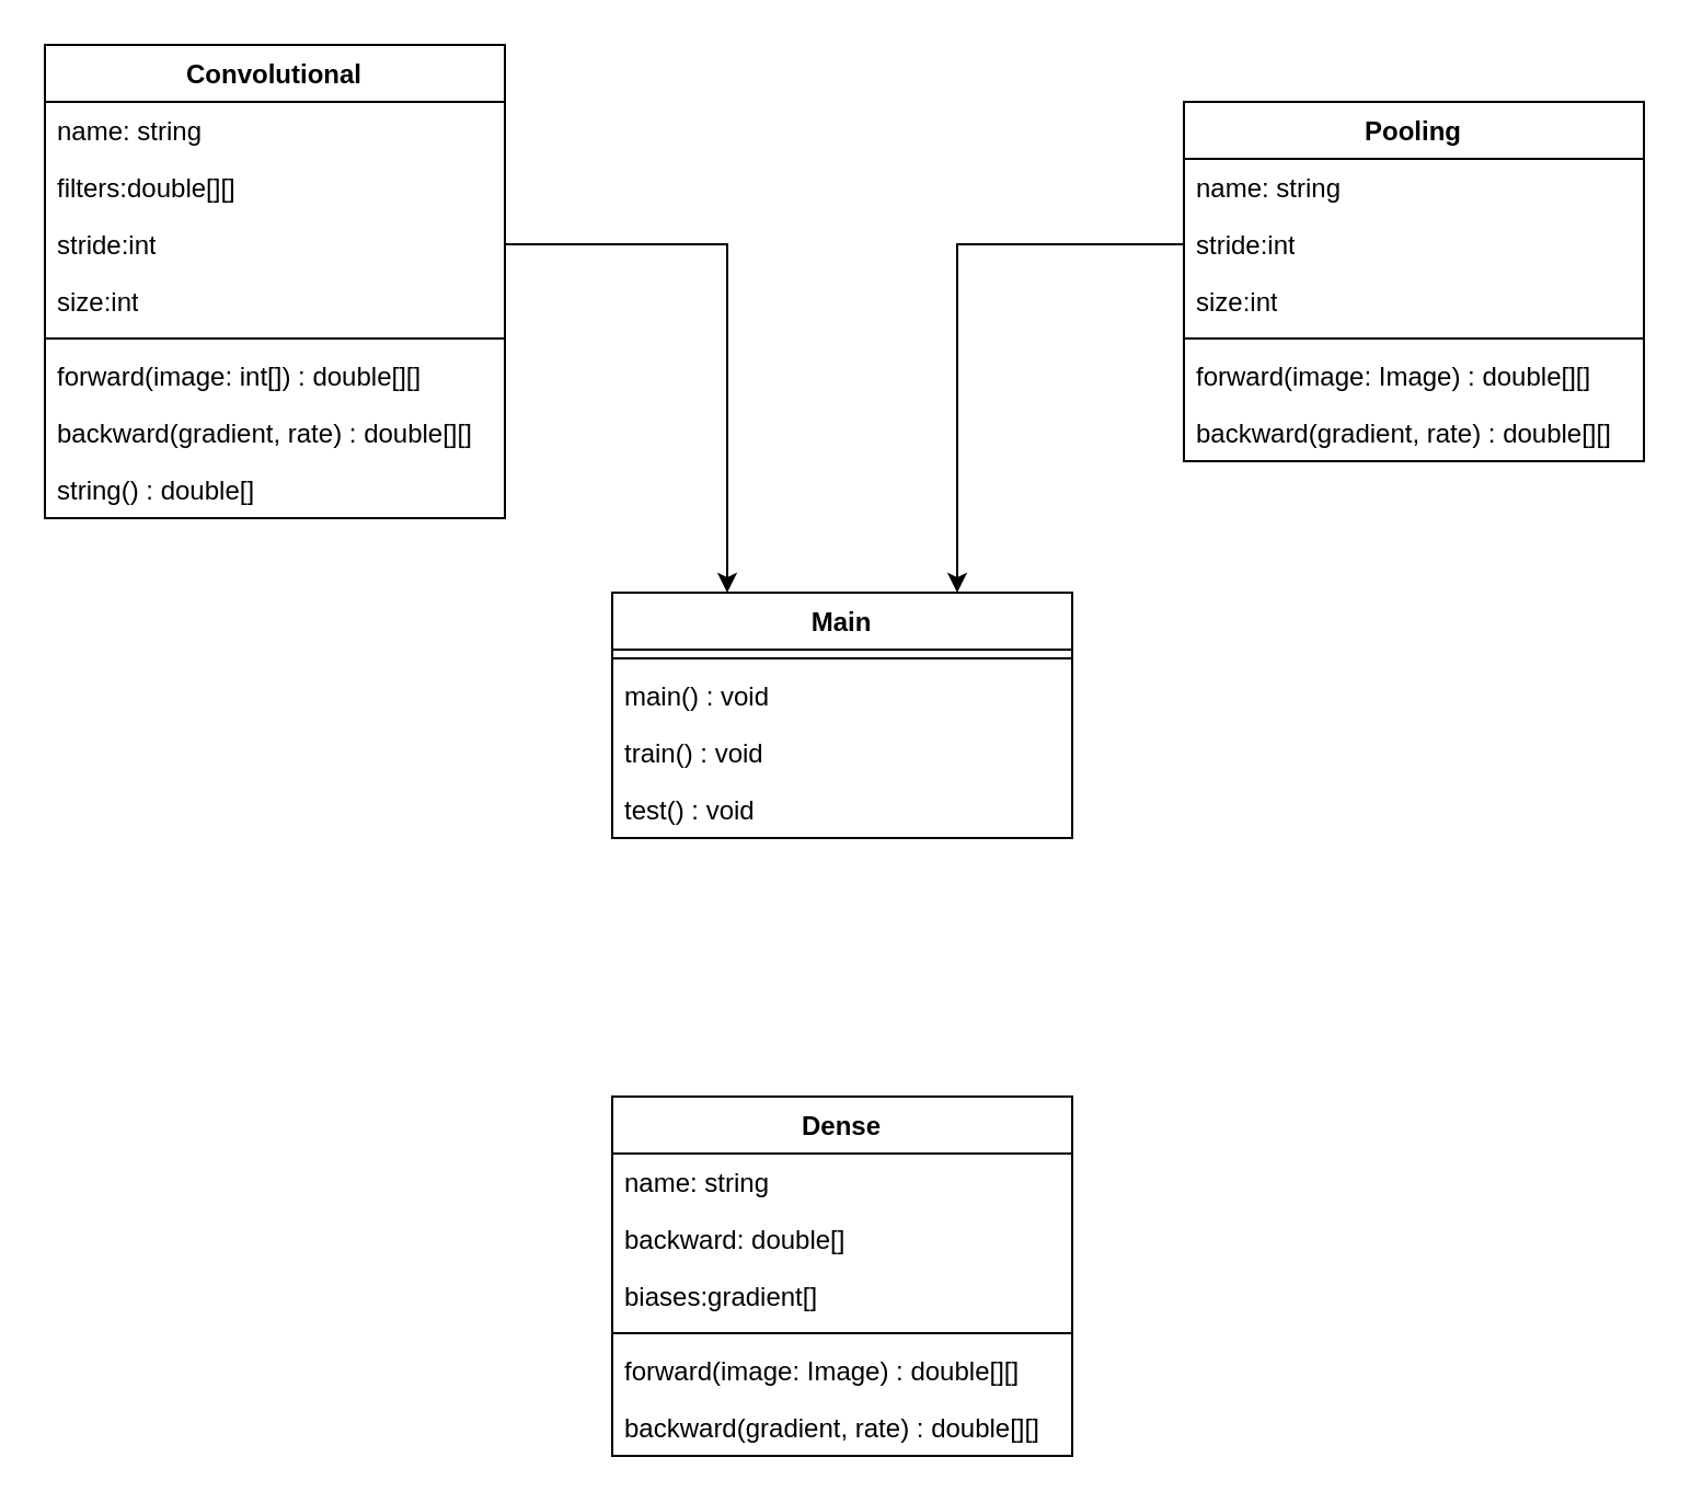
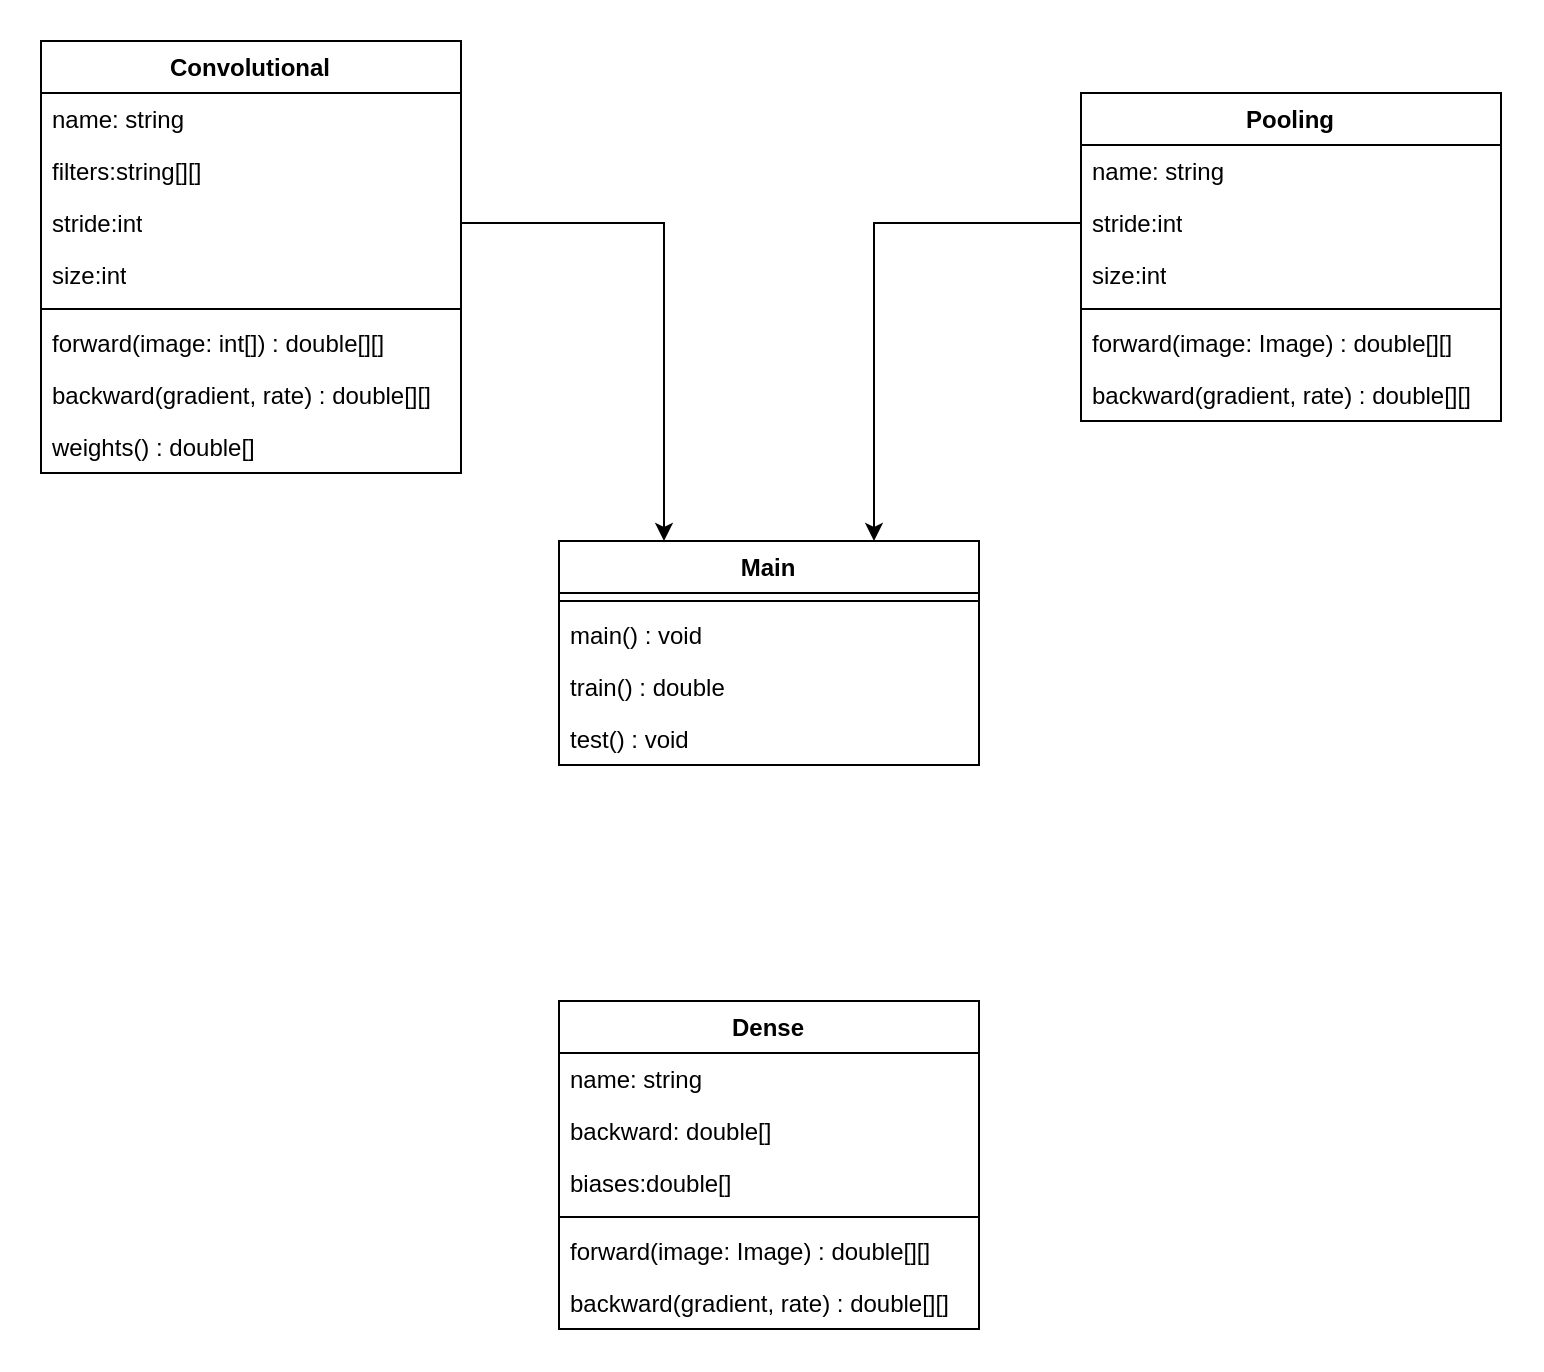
- <mxCell id="4" value="filters:double[][]" style="text;strokeColor=none;fillColor=none;align=left;verticalAlign=top;spacingLeft=4;spacingRight=4;overflow=hidden;rotatable=0;points=[[0,0.5],[1,0.5]];portConstraint=eastwest;whiteSpace=wrap;html=1;" vertex="1" parent="2"><mxGeometry y="52" width="210" height="26" as="geometry" /></mxCell>
+ <mxCell id="4" value="filters:string[][]" style="text;strokeColor=none;fillColor=none;align=left;verticalAlign=top;spacingLeft=4;spacingRight=4;overflow=hidden;rotatable=0;points=[[0,0.5],[1,0.5]];portConstraint=eastwest;whiteSpace=wrap;html=1;" vertex="1" parent="2"><mxGeometry y="52" width="210" height="26" as="geometry" /></mxCell>
- <mxCell id="10" value="string() : double[]" style="text;strokeColor=none;fillColor=none;align=left;verticalAlign=top;spacingLeft=4;spacingRight=4;overflow=hidden;rotatable=0;points=[[0,0.5],[1,0.5]];portConstraint=eastwest;whiteSpace=wrap;html=1;" vertex="1" parent="2"><mxGeometry y="190" width="210" height="26" as="geometry" /></mxCell>
+ <mxCell id="10" value="weights() : double[]" style="text;strokeColor=none;fillColor=none;align=left;verticalAlign=top;spacingLeft=4;spacingRight=4;overflow=hidden;rotatable=0;points=[[0,0.5],[1,0.5]];portConstraint=eastwest;whiteSpace=wrap;html=1;" vertex="1" parent="2"><mxGeometry y="190" width="210" height="26" as="geometry" /></mxCell>
- <mxCell id="21" value="train() : void" style="text;strokeColor=none;fillColor=none;align=left;verticalAlign=top;spacingLeft=4;spacingRight=4;overflow=hidden;rotatable=0;points=[[0,0.5],[1,0.5]];portConstraint=eastwest;whiteSpace=wrap;html=1;" vertex="1" parent="18"><mxGeometry y="60" width="210" height="26" as="geometry" /></mxCell>
+ <mxCell id="21" value="train() : double" style="text;strokeColor=none;fillColor=none;align=left;verticalAlign=top;spacingLeft=4;spacingRight=4;overflow=hidden;rotatable=0;points=[[0,0.5],[1,0.5]];portConstraint=eastwest;whiteSpace=wrap;html=1;" vertex="1" parent="18"><mxGeometry y="60" width="210" height="26" as="geometry" /></mxCell>
- <mxCell id="28" value="biases:gradient[]" style="text;strokeColor=none;fillColor=none;align=left;verticalAlign=top;spacingLeft=4;spacingRight=4;overflow=hidden;rotatable=0;points=[[0,0.5],[1,0.5]];portConstraint=eastwest;whiteSpace=wrap;html=1;" vertex="1" parent="25"><mxGeometry y="78" width="210" height="26" as="geometry" /></mxCell>
+ <mxCell id="28" value="biases:double[]" style="text;strokeColor=none;fillColor=none;align=left;verticalAlign=top;spacingLeft=4;spacingRight=4;overflow=hidden;rotatable=0;points=[[0,0.5],[1,0.5]];portConstraint=eastwest;whiteSpace=wrap;html=1;" vertex="1" parent="25"><mxGeometry y="78" width="210" height="26" as="geometry" /></mxCell>
